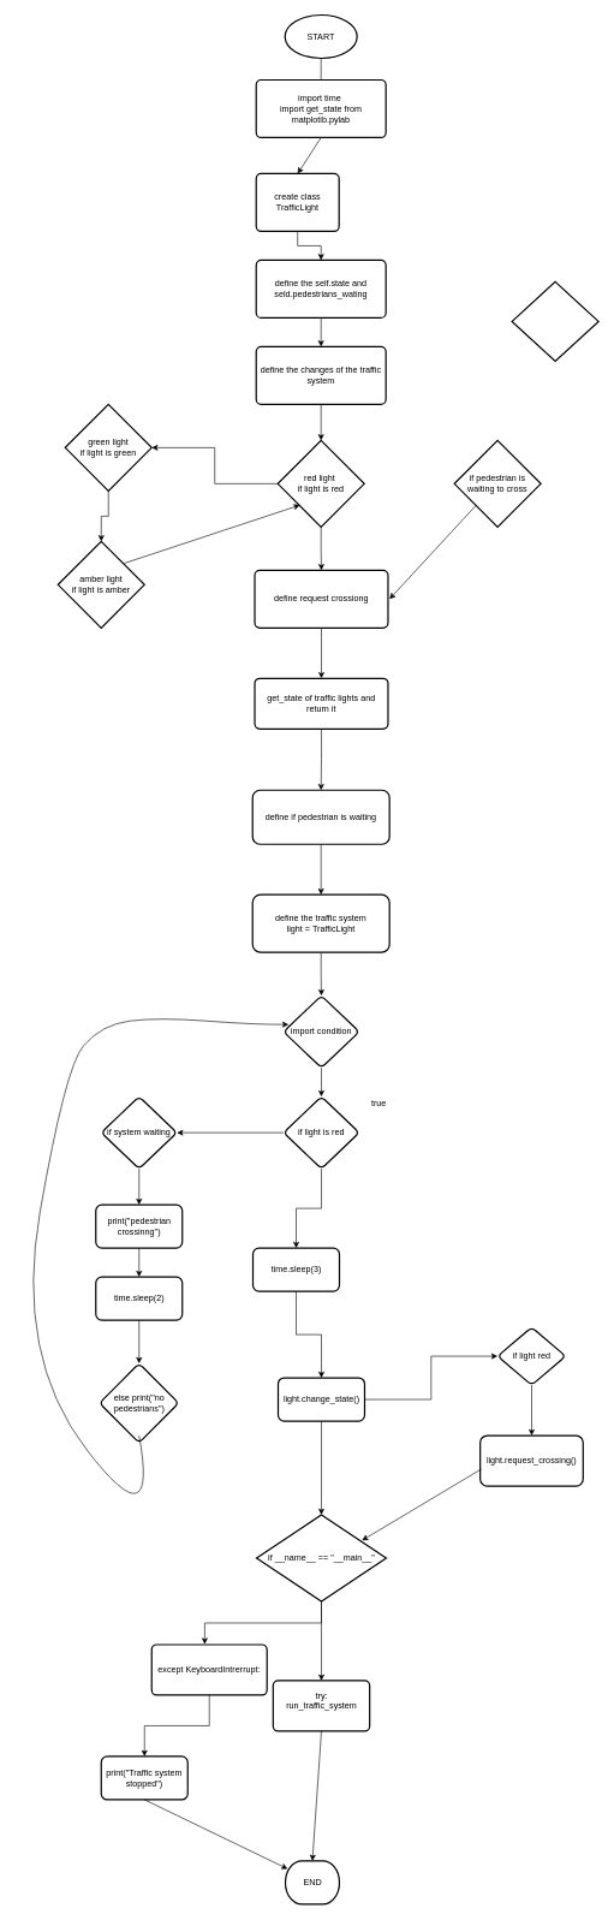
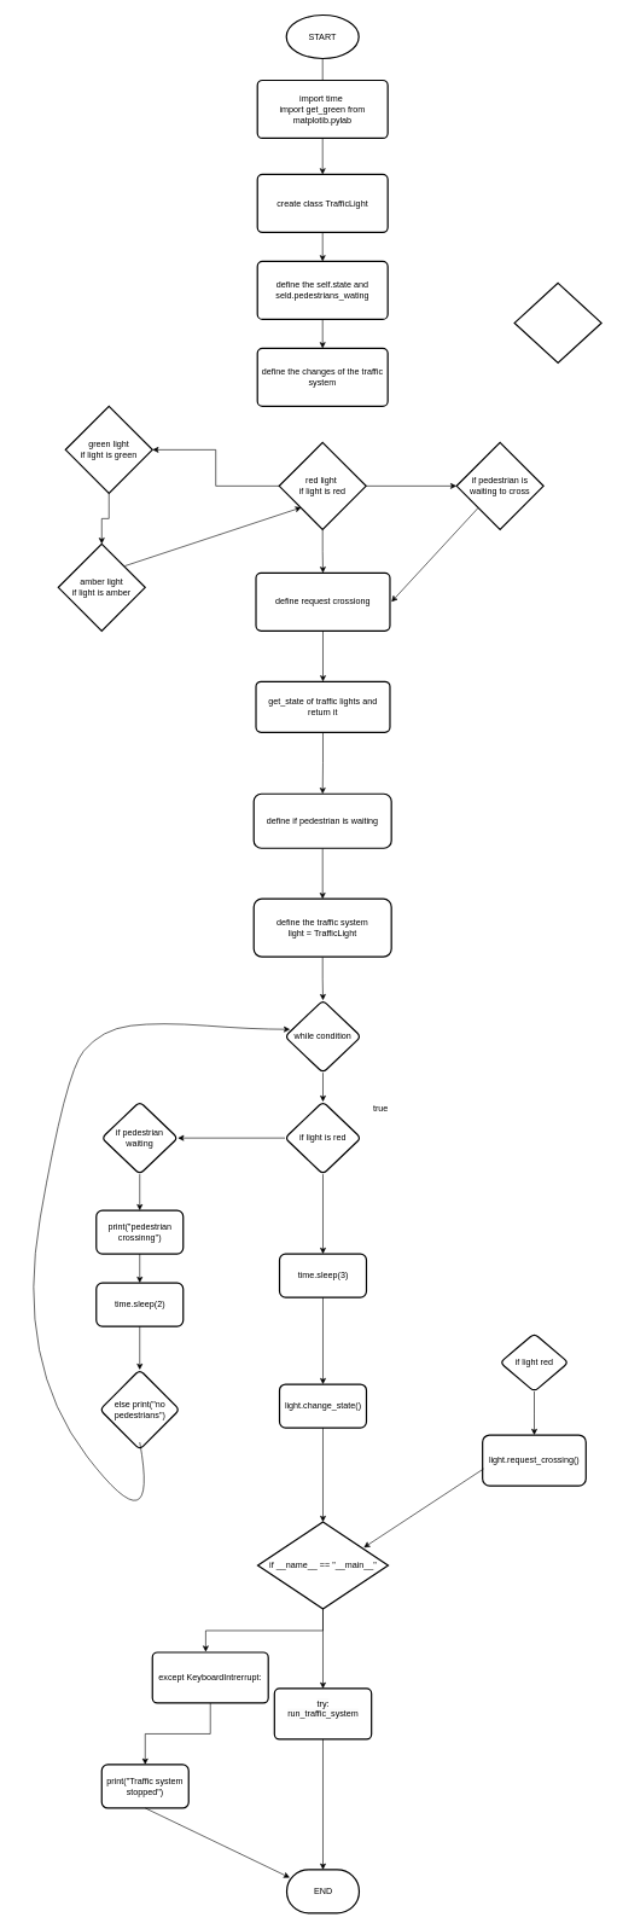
- <mxCell id="4" value="import time&amp;nbsp;&lt;div&gt;import get_state from matplotib.pylab&lt;/div&gt;" style="rounded=1;whiteSpace=wrap;html=1;absoluteArcSize=1;arcSize=14;strokeWidth=2;" vertex="1" parent="1"><mxGeometry x="355" y="110" width="180" height="80" as="geometry" /></mxCell>
+ <mxCell id="4" value="import time&amp;nbsp;&lt;div&gt;import get_green from matplotib.pylab&lt;/div&gt;" style="rounded=1;whiteSpace=wrap;html=1;absoluteArcSize=1;arcSize=14;strokeWidth=2;" vertex="1" parent="1"><mxGeometry x="355" y="110" width="180" height="80" as="geometry" /></mxCell>
- <mxCell id="7" value="create class TrafficLight" style="rounded=1;whiteSpace=wrap;html=1;absoluteArcSize=1;arcSize=14;strokeWidth=2;" vertex="1" parent="1"><mxGeometry x="355" y="240" width="115" height="80" as="geometry" /></mxCell>
+ <mxCell id="7" value="create class TrafficLight" style="rounded=1;whiteSpace=wrap;html=1;absoluteArcSize=1;arcSize=14;strokeWidth=2;" vertex="1" parent="1"><mxGeometry x="355" y="240" width="180" height="80" as="geometry" /></mxCell>
- <mxCell id="20" style="edgeStyle=orthogonalEdgeStyle;rounded=0;orthogonalLoop=1;jettySize=auto;html=1;entryX=0.5;entryY=0;entryDx=0;entryDy=0;entryPerimeter=0;" edge="1" parent="1" source="10" target="14"><mxGeometry relative="1" as="geometry" /></mxCell>
+ <mxCell id="12" value="" style="edgeStyle=orthogonalEdgeStyle;rounded=0;orthogonalLoop=1;jettySize=auto;html=1;" edge="1" parent="1" source="14" target="21"><mxGeometry relative="1" as="geometry" /></mxCell>
- <mxCell id="32" value="import condition" style="rhombus;whiteSpace=wrap;html=1;rounded=1;arcSize=14;strokeWidth=2;" vertex="1" parent="1"><mxGeometry x="393" y="1380" width="105" height="100" as="geometry" /></mxCell>
+ <mxCell id="32" value="while condition" style="rhombus;whiteSpace=wrap;html=1;rounded=1;arcSize=14;strokeWidth=2;" vertex="1" parent="1"><mxGeometry x="393" y="1380" width="105" height="100" as="geometry" /></mxCell>
- <mxCell id="38" value="if system waiting" style="rhombus;whiteSpace=wrap;html=1;rounded=1;arcSize=14;strokeWidth=2;" vertex="1" parent="1"><mxGeometry x="140" y="1520" width="105" height="100" as="geometry" /></mxCell>
+ <mxCell id="38" value="if pedestrian waiting" style="rhombus;whiteSpace=wrap;html=1;rounded=1;arcSize=14;strokeWidth=2;" vertex="1" parent="1"><mxGeometry x="140" y="1520" width="105" height="100" as="geometry" /></mxCell>
- <mxCell id="45" value="time.sleep(3)" style="whiteSpace=wrap;html=1;rounded=1;arcSize=14;strokeWidth=2;" vertex="1" parent="1"><mxGeometry x="350.5" y="1730" width="120" height="60" as="geometry" /></mxCell>
+ <mxCell id="45" value="time.sleep(3)" style="whiteSpace=wrap;html=1;rounded=1;arcSize=14;strokeWidth=2;" vertex="1" parent="1"><mxGeometry x="385.5" y="1730" width="120" height="60" as="geometry" /></mxCell>
- <mxCell id="46" value="" style="edgeStyle=orthogonalEdgeStyle;rounded=0;orthogonalLoop=1;jettySize=auto;html=1;" edge="1" parent="1" source="48" target="51"><mxGeometry relative="1" as="geometry" /></mxCell>
- <mxCell id="52" value="light.request_crossing()" style="whiteSpace=wrap;html=1;rounded=1;arcSize=14;strokeWidth=2;" vertex="1" parent="1"><mxGeometry x="665.87" y="1990" width="142.75" height="70" as="geometry" /></mxCell>
+ <mxCell id="52" value="light.request_crossing()" style="whiteSpace=wrap;html=1;rounded=1;arcSize=14;strokeWidth=2;" vertex="1" parent="1"><mxGeometry x="665.87" y="1980" width="142.75" height="70" as="geometry" /></mxCell>
- <mxCell id="61" value="END" style="strokeWidth=2;html=1;shape=mxgraph.flowchart.terminator;whiteSpace=wrap;" vertex="1" parent="1"><mxGeometry x="395.5" y="2580" width="75" height="60" as="geometry" /></mxCell>
+ <mxCell id="61" value="END" style="strokeWidth=2;html=1;shape=mxgraph.flowchart.terminator;whiteSpace=wrap;" vertex="1" parent="1"><mxGeometry x="395.5" y="2580" width="100" height="60" as="geometry" /></mxCell>
